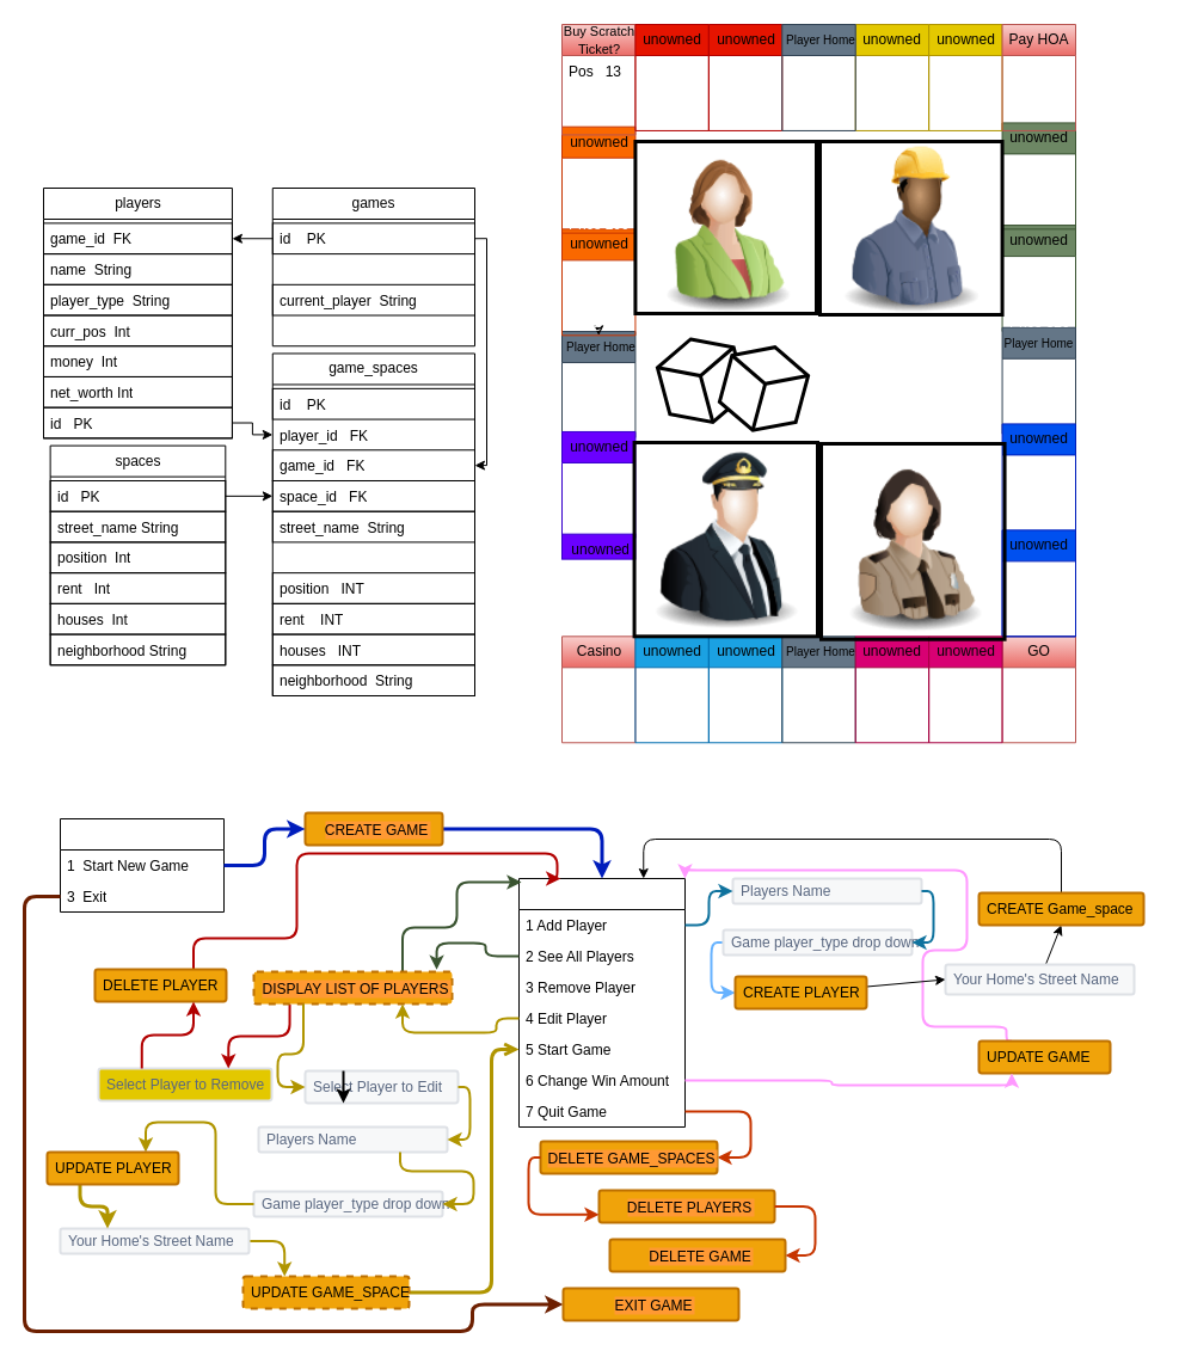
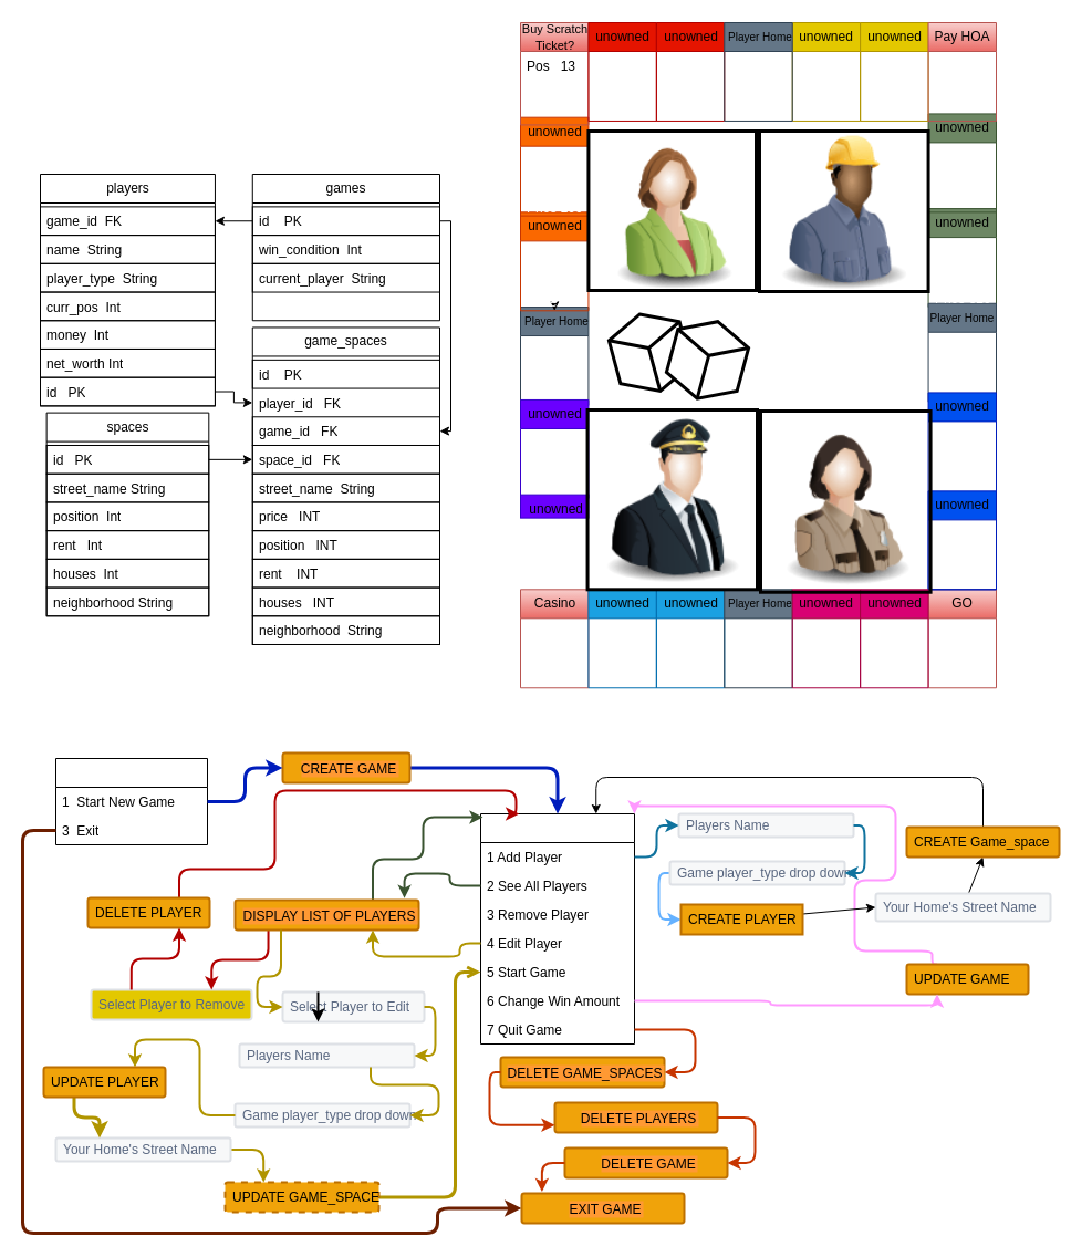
+ <mxCell id="187" value="win_condition&lt;span style=&quot;white-space: pre;&quot;&gt; &lt;/span&gt;&lt;span style=&quot;white-space: pre;&quot;&gt; &lt;/span&gt;Int" style="text;strokeColor=default;fillColor=none;align=left;verticalAlign=top;spacingLeft=4;spacingRight=4;overflow=hidden;rotatable=0;points=[[0,0.5],[1,0.5]];portConstraint=eastwest;whiteSpace=wrap;html=1;rounded=0;container=0;" parent="1" vertex="1"><mxGeometry x="227.781" y="212.103" width="169.219" height="25.715" as="geometry" /></mxCell>
+ <mxCell id="196" value="price&lt;span style=&quot;white-space: pre;&quot;&gt; &lt;/span&gt;&lt;span style=&quot;white-space: pre;&quot;&gt; &lt;/span&gt;&lt;span style=&quot;white-space: pre;&quot;&gt; &lt;/span&gt;INT" style="text;strokeColor=default;fillColor=none;align=left;verticalAlign=top;spacingLeft=4;spacingRight=4;overflow=hidden;rotatable=0;points=[[0,0.5],[1,0.5]];portConstraint=eastwest;whiteSpace=wrap;html=1;rounded=0;container=0;" parent="1" vertex="1"><mxGeometry x="227.781" y="453.426" width="169.219" height="25.715" as="geometry" /></mxCell>
- <mxCell id="135" value="DISPLAY LIST OF PLAYERS" style="rounded=1;arcSize=9;fillColor=#f0a30a;align=center;spacingLeft=5;strokeColor=#BD7000;strokeWidth=2;fontColor=#000000;fontSize=12;labelBackgroundColor=#FF9933;dashed=1;" parent="112" vertex="1"><mxGeometry x="192" y="133" width="166" height="27" as="geometry" /></mxCell>
+ <mxCell id="135" value="DISPLAY LIST OF PLAYERS" style="rounded=1;arcSize=9;fillColor=#f0a30a;align=center;spacingLeft=5;strokeColor=#BD7000;strokeWidth=2;fontColor=#000000;fontSize=12;labelBackgroundColor=#FF9933;" parent="112" vertex="1"><mxGeometry x="192" y="133" width="166" height="27" as="geometry" /></mxCell>
- <mxCell id="173" value="CREATE PLAYER" style="rounded=1;arcSize=9;fillColor=#f0a30a;align=left;spacingLeft=5;strokeColor=#BD7000;html=1;strokeWidth=2;fontColor=#000000;fontSize=12" parent="112" vertex="1"><mxGeometry x="595" y="137" width="110" height="27" as="geometry" /></mxCell>
+ <mxCell id="173" value="CREATE PLAYER" style="arcSize=9;fillColor=#f0a30a;align=left;spacingLeft=5;strokeColor=#BD7000;html=1;strokeWidth=2;fontColor=#000000;fontSize=12;rounded=0;" parent="112" vertex="1"><mxGeometry x="595" y="137" width="110" height="27" as="geometry" /></mxCell>
+ <mxCell id="167" style="edgeStyle=orthogonalEdgeStyle;html=1;entryX=0.125;entryY=-0.053;entryDx=0;entryDy=0;strokeWidth=2;fontSize=14;fontColor=#000000;exitX=0;exitY=0.5;exitDx=0;exitDy=0;entryPerimeter=0;fillColor=#fa6800;strokeColor=#C73500;" parent="160" source="163" target="164" edge="1"><mxGeometry relative="1" as="geometry" /></mxCell>
